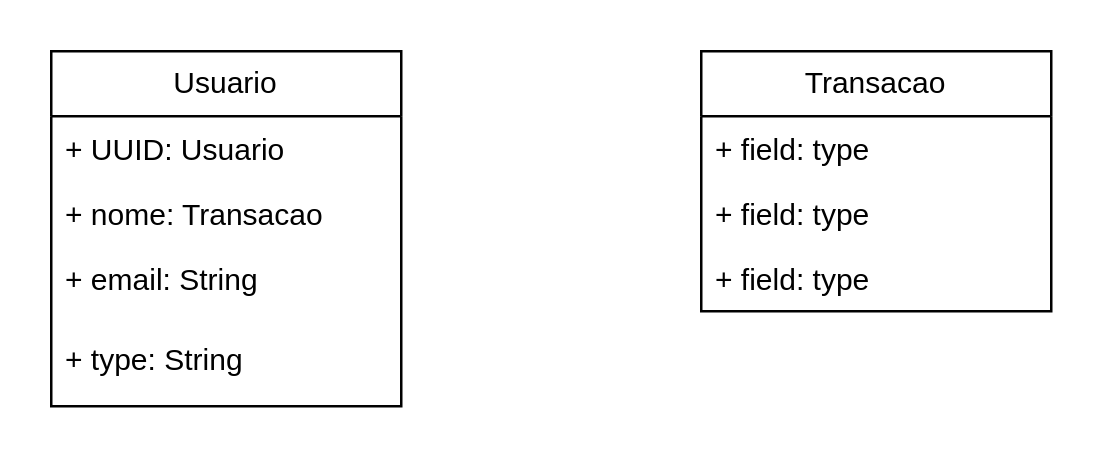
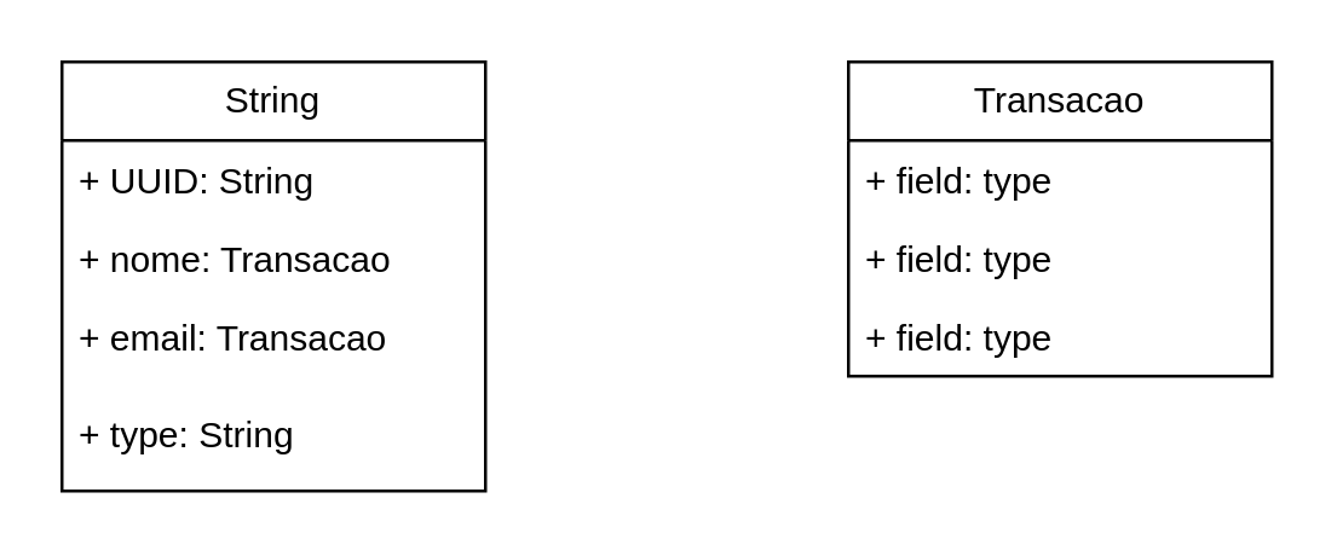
- <mxCell id="2" value="Usuario" style="swimlane;fontStyle=0;childLayout=stackLayout;horizontal=1;startSize=26;fillColor=none;horizontalStack=0;resizeParent=1;resizeParentMax=0;resizeLast=0;collapsible=1;marginBottom=0;whiteSpace=wrap;html=1;" vertex="1" parent="1"><mxGeometry x="20" y="20" width="140" height="142" as="geometry" /></mxCell>
+ <mxCell id="2" value="String" style="swimlane;fontStyle=0;childLayout=stackLayout;horizontal=1;startSize=26;fillColor=none;horizontalStack=0;resizeParent=1;resizeParentMax=0;resizeLast=0;collapsible=1;marginBottom=0;whiteSpace=wrap;html=1;" vertex="1" parent="1"><mxGeometry x="20" y="20" width="140" height="142" as="geometry" /></mxCell>
- <mxCell id="3" value="+ UUID: Usuario" style="text;strokeColor=none;fillColor=none;align=left;verticalAlign=top;spacingLeft=4;spacingRight=4;overflow=hidden;rotatable=0;points=[[0,0.5],[1,0.5]];portConstraint=eastwest;whiteSpace=wrap;html=1;" vertex="1" parent="2"><mxGeometry y="26" width="140" height="26" as="geometry" /></mxCell>
+ <mxCell id="3" value="+ UUID: String" style="text;strokeColor=none;fillColor=none;align=left;verticalAlign=top;spacingLeft=4;spacingRight=4;overflow=hidden;rotatable=0;points=[[0,0.5],[1,0.5]];portConstraint=eastwest;whiteSpace=wrap;html=1;" vertex="1" parent="2"><mxGeometry y="26" width="140" height="26" as="geometry" /></mxCell>
- <mxCell id="5" value="+ email: String" style="text;strokeColor=none;fillColor=none;align=left;verticalAlign=top;spacingLeft=4;spacingRight=4;overflow=hidden;rotatable=0;points=[[0,0.5],[1,0.5]];portConstraint=eastwest;whiteSpace=wrap;html=1;" vertex="1" parent="2"><mxGeometry y="78" width="140" height="32" as="geometry" /></mxCell>
+ <mxCell id="5" value="+ email: Transacao" style="text;strokeColor=none;fillColor=none;align=left;verticalAlign=top;spacingLeft=4;spacingRight=4;overflow=hidden;rotatable=0;points=[[0,0.5],[1,0.5]];portConstraint=eastwest;whiteSpace=wrap;html=1;" vertex="1" parent="2"><mxGeometry y="78" width="140" height="32" as="geometry" /></mxCell>
